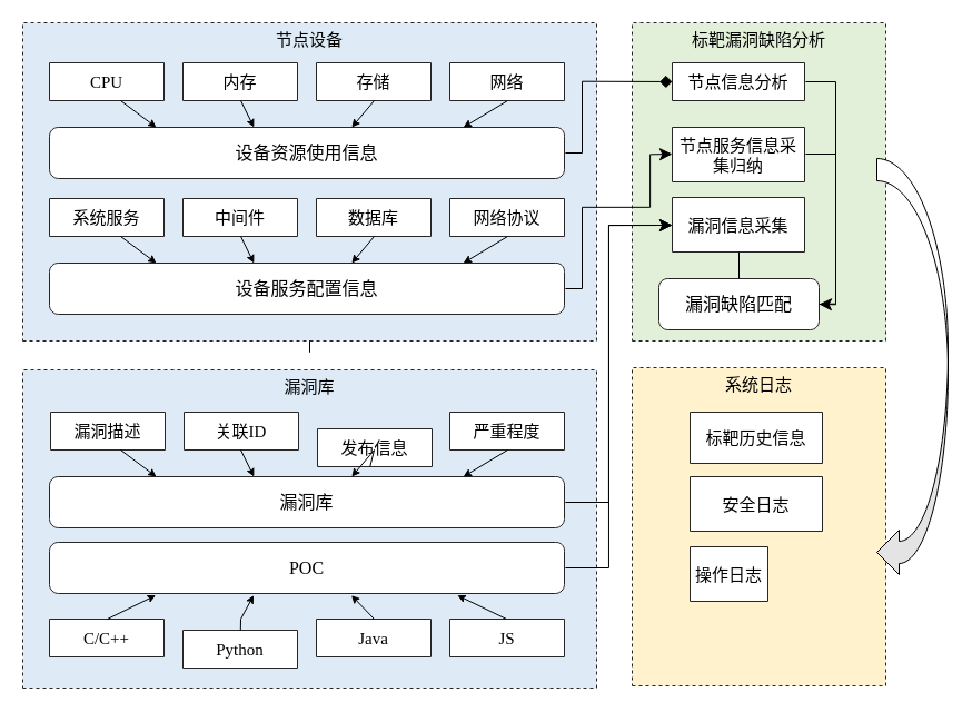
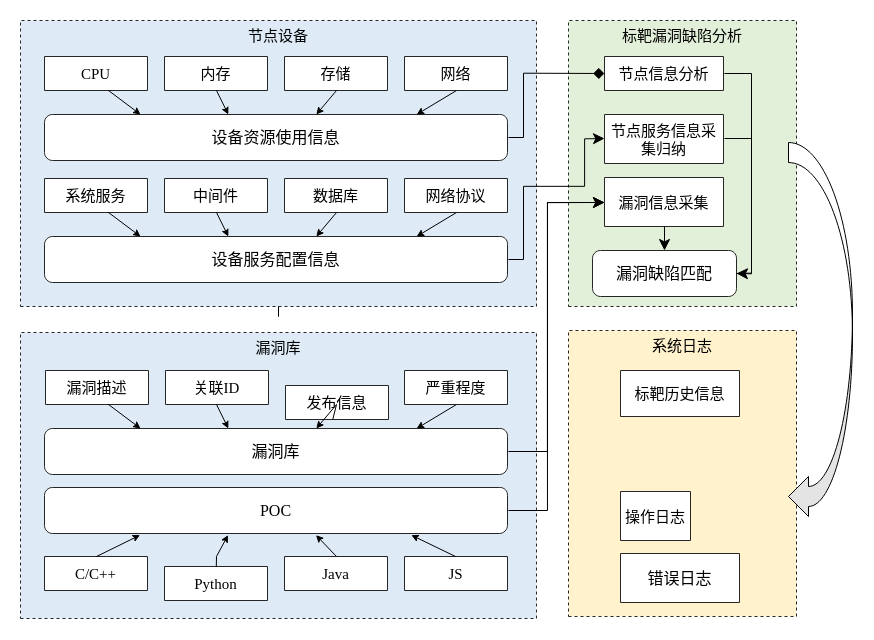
- <mxCell id="39" style="vsdxID=51;edgeStyle=none;startArrow=none;endArrow=none;startSize=9;endSize=9;spacingTop=0;spacingBottom=0;spacingLeft=0;spacingRight=0;verticalAlign=middle;html=1;labelBackgroundColor=#ffffff;rounded=0;exitX=0.504;exitY=1;exitDx=0;exitDy=0;exitPerimeter=0;entryX=0.5;entryY=0;entryDx=0;entryDy=0;entryPerimeter=0;" edge="1" parent="1" source="30" target="31"><mxGeometry relative="1" as="geometry"><mxPoint x="-10" y="-1" as="offset" /><Array as="points"><mxPoint x="664" y="233.5" /><mxPoint x="663.64" y="233.5" /></Array></mxGeometry></mxCell>
+ <mxCell id="39" style="vsdxID=51;edgeStyle=none;startArrow=none;endArrow=classic;startSize=9;endSize=9;spacingTop=0;spacingBottom=0;spacingLeft=0;spacingRight=0;verticalAlign=middle;html=1;labelBackgroundColor=#ffffff;rounded=0;exitX=0.504;exitY=1;exitDx=0;exitDy=0;exitPerimeter=0;entryX=0.5;entryY=0;entryDx=0;entryDy=0;entryPerimeter=0;" edge="1" parent="1" source="30" target="31"><mxGeometry relative="1" as="geometry"><mxPoint x="-10" y="-1" as="offset" /><Array as="points"><mxPoint x="664" y="233.5" /><mxPoint x="663.64" y="233.5" /></Array></mxGeometry></mxCell>
- <mxCell id="34" value="&lt;font style=&quot;font-size:15px;font-family:Microsoft YaHei;color:#000000;direction:ltr;letter-spacing:0px;line-height:120%;opacity:1&quot;&gt;安全日志&lt;br/&gt;&lt;/font&gt;" style="verticalAlign=middle;align=center;vsdxID=54;fillColor=#ffffff;gradientColor=none;shape=stencil(nZBLDoAgDERP0z3SIyjew0SURgSD+Lu9kMZoXLhwN9O+tukAlrNpJg1SzDH4QW/URgNYgZTkjA4UkwJUgGXng+6DX1zLfmoymdXo17xh5zmRJ6Q42BWCfc2oJfdAr+Yv+AP9Cb7OJ3H/2JG1HNGz/84klThPVCc=);strokeColor=#262626;labelBackgroundColor=none;rounded=0;html=1;whiteSpace=wrap;" vertex="1" parent="1"><mxGeometry x="620" y="428" width="119" height="49" as="geometry" /></mxCell>
+ <mxCell id="36" value="&lt;p style=&quot;align:center;margin-left:0;margin-right:0;margin-top:0px;margin-bottom:0px;text-indent:0;valign:middle;direction:ltr;&quot;&gt;&lt;font style=&quot;font-size:16px;font-family:SimSun;color:#000000;direction:ltr;letter-spacing:0px;line-height:120%;opacity:1&quot;&gt;错误日志&lt;/font&gt;&lt;font style=&quot;font-size:15px;font-family:Microsoft YaHei;color:#000000;direction:ltr;letter-spacing:0px;line-height:120%;opacity:1&quot;&gt;&lt;br/&gt;&lt;/font&gt;&lt;/p&gt;" style="verticalAlign=middle;align=center;vsdxID=56;fillColor=#ffffff;gradientColor=none;shape=stencil(nZBLDoAgDERP0z3SIyjew0SURgSD+Lu9kMZoXLhwN9O+tukAlrNpJg1SzDH4QW/URgNYgZTkjA4UkwJUgGXng+6DX1zLfmoymdXo17xh5zmRJ6Q42BWCfc2oJfdAr+Yv+AP9Cb7OJ3H/2JG1HNGz/84klThPVCc=);strokeColor=#262626;labelBackgroundColor=none;rounded=0;html=1;whiteSpace=wrap;" vertex="1" parent="1"><mxGeometry x="620" y="553" width="119" height="49" as="geometry" /></mxCell>
